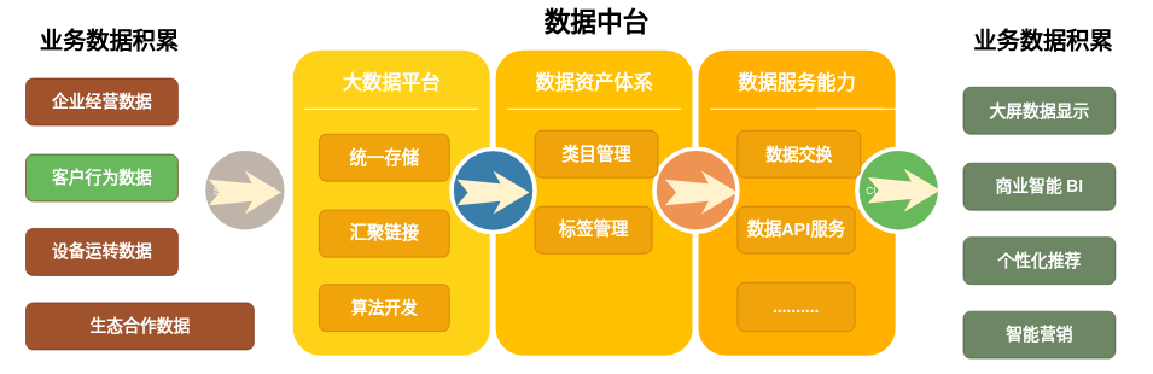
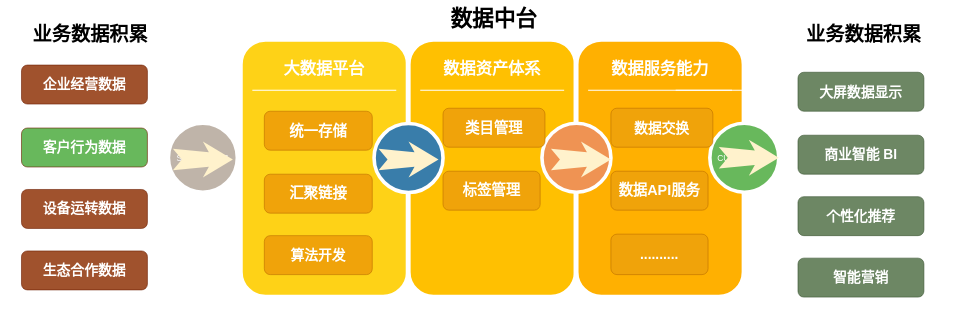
- <mxCell id="33" value="&lt;b&gt;生态合作数据&lt;/b&gt;" style="rounded=1;whiteSpace=wrap;html=1;labelBackgroundColor=none;fillColor=#a0522d;strokeColor=#6D1F00;fontColor=#ffffff;fontSize=23;fontStyle=1" vertex="1" parent="1"><mxGeometry x="35" y="418" width="315" height="65" as="geometry" /></mxCell>
+ <mxCell id="33" value="&lt;b&gt;生态合作数据&lt;/b&gt;" style="rounded=1;whiteSpace=wrap;html=1;labelBackgroundColor=none;fillColor=#a0522d;strokeColor=#6D1F00;fontColor=#ffffff;fontSize=23;fontStyle=1" vertex="1" parent="1"><mxGeometry x="35" y="418" width="210" height="65" as="geometry" /></mxCell>
